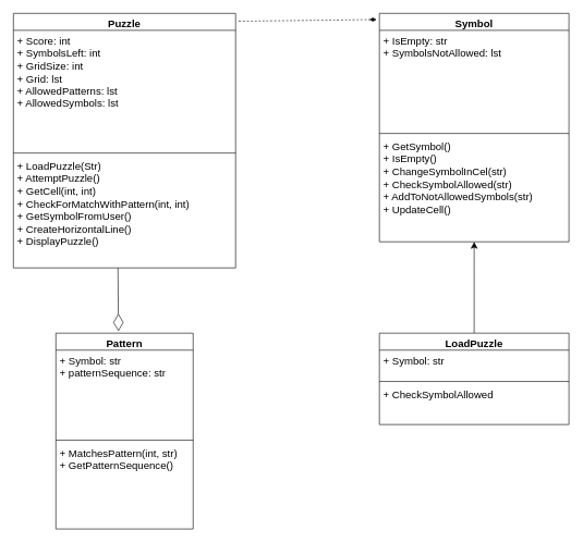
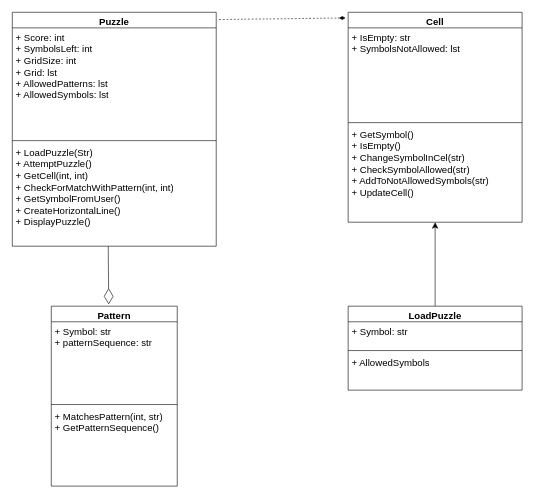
- <mxCell id="6" value="Symbol" style="swimlane;fontStyle=1;align=center;verticalAlign=top;childLayout=stackLayout;horizontal=1;startSize=26;horizontalStack=0;resizeParent=1;resizeParentMax=0;resizeLast=0;collapsible=1;marginBottom=0;whiteSpace=wrap;html=1;fontSize=16;" parent="1" vertex="1"><mxGeometry x="580" y="20" width="290" height="350" as="geometry" /></mxCell>
+ <mxCell id="6" value="Cell" style="swimlane;fontStyle=1;align=center;verticalAlign=top;childLayout=stackLayout;horizontal=1;startSize=26;horizontalStack=0;resizeParent=1;resizeParentMax=0;resizeLast=0;collapsible=1;marginBottom=0;whiteSpace=wrap;html=1;fontSize=16;" parent="1" vertex="1"><mxGeometry x="580" y="20" width="290" height="350" as="geometry" /></mxCell>
- <mxCell id="18" value="+ CheckSymbolAllowed" style="text;strokeColor=none;fillColor=none;align=left;verticalAlign=top;spacingLeft=4;spacingRight=4;overflow=hidden;rotatable=0;points=[[0,0.5],[1,0.5]];portConstraint=eastwest;whiteSpace=wrap;html=1;fontSize=16;" parent="15" vertex="1"><mxGeometry y="78" width="290" height="62" as="geometry" /></mxCell>
+ <mxCell id="18" value="+ AllowedSymbols" style="text;strokeColor=none;fillColor=none;align=left;verticalAlign=top;spacingLeft=4;spacingRight=4;overflow=hidden;rotatable=0;points=[[0,0.5],[1,0.5]];portConstraint=eastwest;whiteSpace=wrap;html=1;fontSize=16;" parent="15" vertex="1"><mxGeometry y="78" width="290" height="62" as="geometry" /></mxCell>
